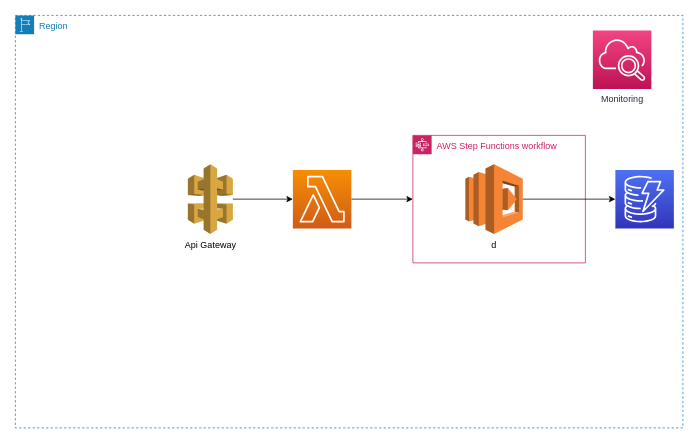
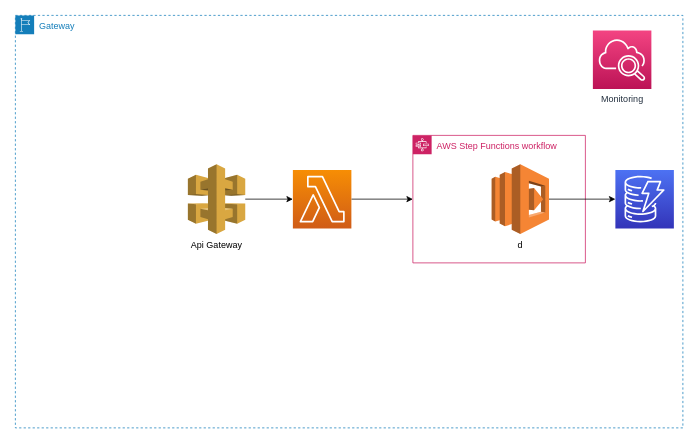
- <mxCell id="2" value="Region" style="points=[[0,0],[0.25,0],[0.5,0],[0.75,0],[1,0],[1,0.25],[1,0.5],[1,0.75],[1,1],[0.75,1],[0.5,1],[0.25,1],[0,1],[0,0.75],[0,0.5],[0,0.25]];outlineConnect=0;gradientColor=none;html=1;whiteSpace=wrap;fontSize=12;fontStyle=0;container=1;pointerEvents=0;collapsible=0;recursiveResize=0;shape=mxgraph.aws4.group;grIcon=mxgraph.aws4.group_region;strokeColor=#147EBA;fillColor=none;verticalAlign=top;align=left;spacingLeft=30;fontColor=#147EBA;dashed=1;" vertex="1" parent="1"><mxGeometry x="20" y="20" width="890" height="550" as="geometry" /></mxCell>
+ <mxCell id="2" value="Gateway" style="points=[[0,0],[0.25,0],[0.5,0],[0.75,0],[1,0],[1,0.25],[1,0.5],[1,0.75],[1,1],[0.75,1],[0.5,1],[0.25,1],[0,1],[0,0.75],[0,0.5],[0,0.25]];outlineConnect=0;gradientColor=none;html=1;whiteSpace=wrap;fontSize=12;fontStyle=0;container=1;pointerEvents=0;collapsible=0;recursiveResize=0;shape=mxgraph.aws4.group;grIcon=mxgraph.aws4.group_region;strokeColor=#147EBA;fillColor=none;verticalAlign=top;align=left;spacingLeft=30;fontColor=#147EBA;dashed=1;" vertex="1" parent="1"><mxGeometry x="20" y="20" width="890" height="550" as="geometry" /></mxCell>
- <mxCell id="4" value="Api Gateway" style="outlineConnect=0;dashed=0;verticalLabelPosition=bottom;verticalAlign=top;align=center;html=1;shape=mxgraph.aws3.api_gateway;fillColor=#D9A741;gradientColor=none;" vertex="1" parent="2"><mxGeometry x="230" y="198.5" width="60" height="93" as="geometry" /></mxCell>
+ <mxCell id="4" value="Api Gateway" style="outlineConnect=0;dashed=0;verticalLabelPosition=bottom;verticalAlign=top;align=center;html=1;shape=mxgraph.aws3.api_gateway;fillColor=#D9A741;gradientColor=none;" vertex="1" parent="2"><mxGeometry x="230" y="198.5" width="76.5" height="93" as="geometry" /></mxCell>
- <mxCell id="8" value="d" style="outlineConnect=0;dashed=0;verticalLabelPosition=bottom;verticalAlign=top;align=center;html=1;shape=mxgraph.aws3.lambda;fillColor=#F58534;gradientColor=none;" vertex="1" parent="7"><mxGeometry x="70" y="38.5" width="76.5" height="93" as="geometry" /></mxCell>
+ <mxCell id="8" value="d" style="outlineConnect=0;dashed=0;verticalLabelPosition=bottom;verticalAlign=top;align=center;html=1;shape=mxgraph.aws3.lambda;fillColor=#F58534;gradientColor=none;" vertex="1" parent="7"><mxGeometry x="105" y="38.5" width="76.5" height="93" as="geometry" /></mxCell>
